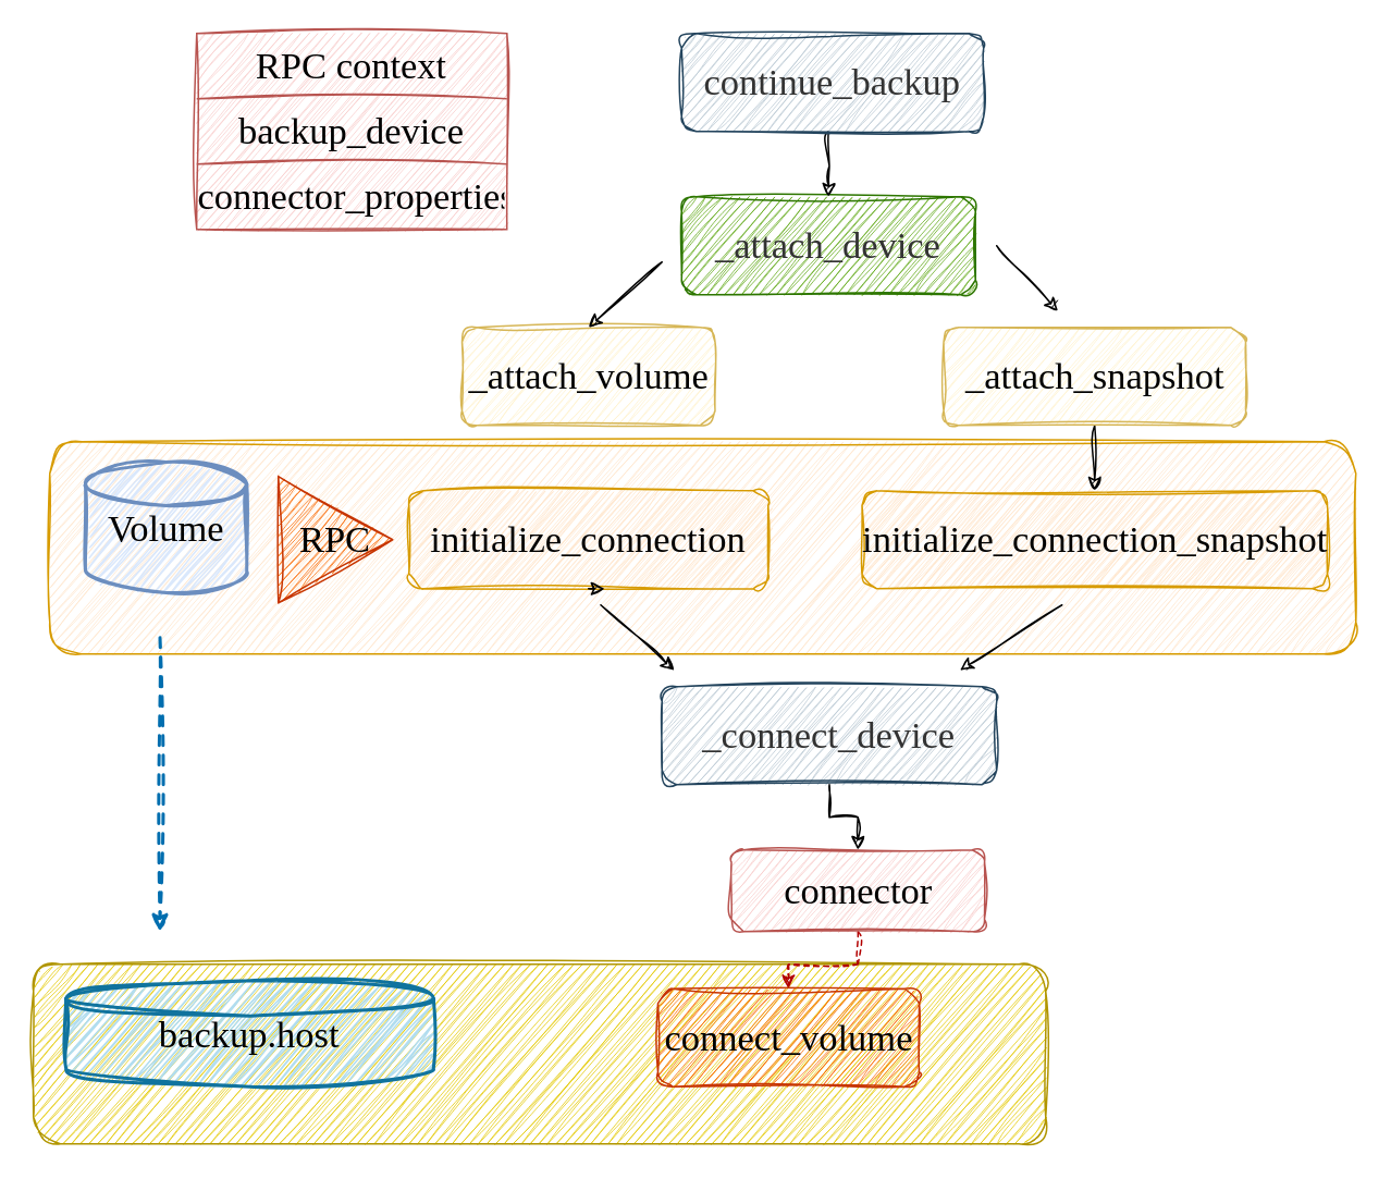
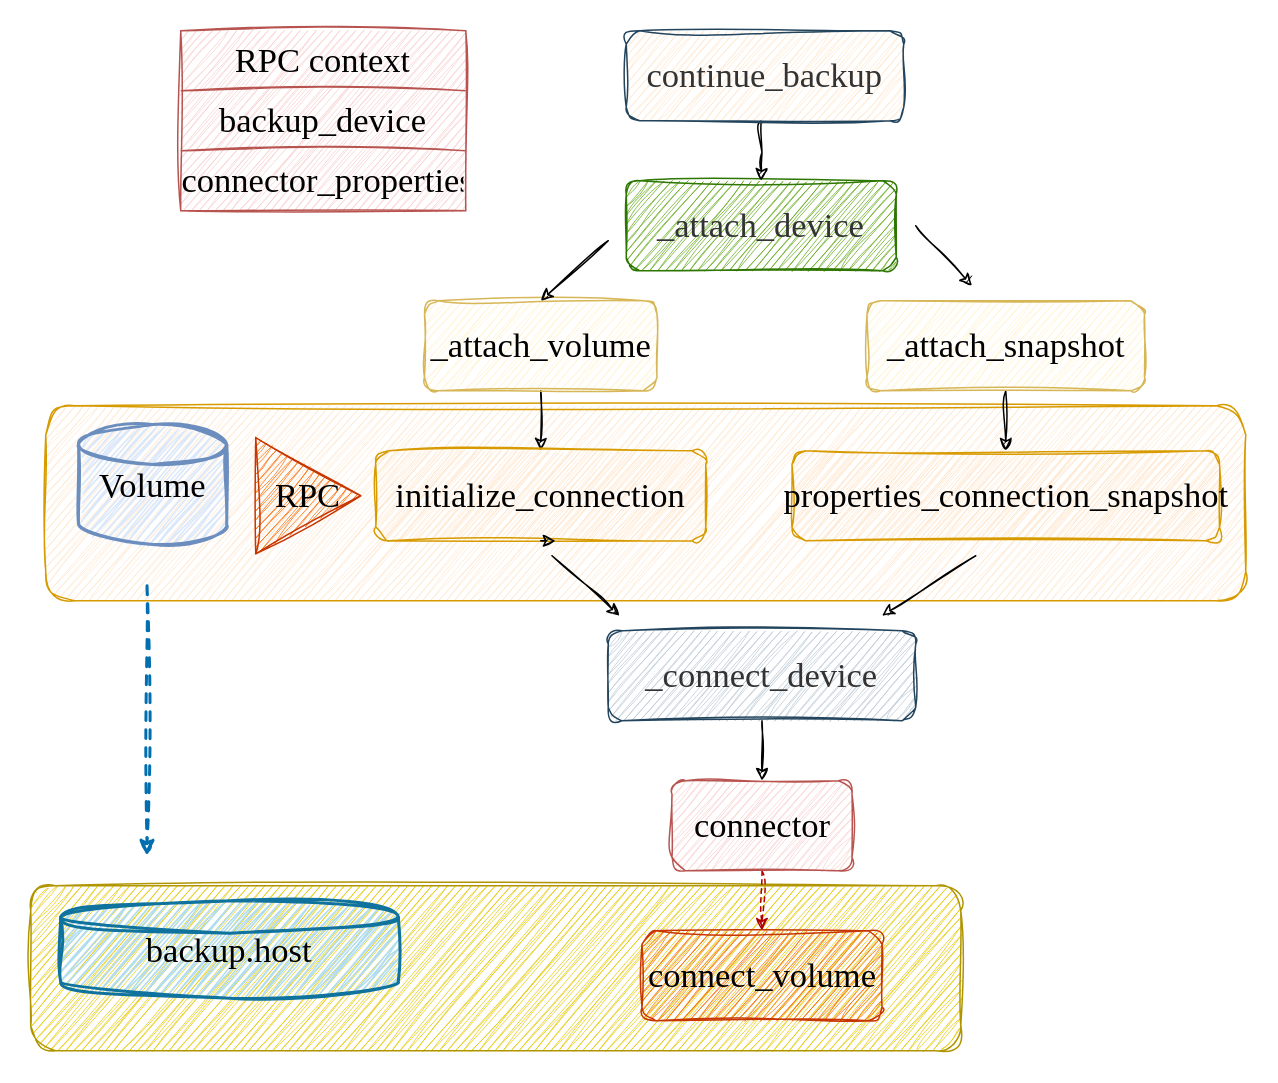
- <mxCell id="6" value="&lt;span style=&quot;caret-color: rgb(0, 122, 255); color: rgb(51, 51, 51); orphans: 4; text-align: left; white-space-collapse: preserve;&quot;&gt;continue_backup&lt;/span&gt;" style="rounded=1;whiteSpace=wrap;html=1;sketch=1;hachureGap=4;jiggle=2;curveFitting=1;fontFamily=Times New Roman;labelBackgroundColor=none;fontSize=23;fillColor=#bac8d3;strokeColor=#23445d;" vertex="1" parent="1"><mxGeometry x="417" y="20" width="185" height="60" as="geometry" /></mxCell>
+ <mxCell id="6" value="&lt;span style=&quot;caret-color: rgb(0, 122, 255); color: rgb(51, 51, 51); orphans: 4; text-align: left; white-space-collapse: preserve;&quot;&gt;continue_backup&lt;/span&gt;" style="rounded=1;whiteSpace=wrap;html=1;sketch=1;hachureGap=4;jiggle=2;curveFitting=1;fontFamily=Times New Roman;labelBackgroundColor=none;fontSize=23;fillColor=#ffe6cc;strokeColor=#23445d;" vertex="1" parent="1"><mxGeometry x="417" y="20" width="185" height="60" as="geometry" /></mxCell>
+ <mxCell id="14" value="" style="edgeStyle=orthogonalEdgeStyle;rounded=0;sketch=1;hachureGap=4;jiggle=2;curveFitting=1;orthogonalLoop=1;jettySize=auto;html=1;fontFamily=Times New Roman;labelBackgroundColor=none;fontSize=23;" edge="1" parent="1" source="15" target="20"><mxGeometry relative="1" as="geometry" /></mxCell>
- <mxCell id="21" value="initialize_connection_snapshot" style="rounded=1;whiteSpace=wrap;html=1;sketch=1;hachureGap=4;jiggle=2;curveFitting=1;fontFamily=Times New Roman;labelBackgroundColor=none;fontSize=23;fillColor=#ffe6cc;strokeColor=#d79b00;" vertex="1" parent="1"><mxGeometry x="527.5" y="300" width="285" height="60" as="geometry" /></mxCell>
+ <mxCell id="21" value="properties_connection_snapshot" style="rounded=1;whiteSpace=wrap;html=1;sketch=1;hachureGap=4;jiggle=2;curveFitting=1;fontFamily=Times New Roman;labelBackgroundColor=none;fontSize=23;fillColor=#ffe6cc;strokeColor=#d79b00;" vertex="1" parent="1"><mxGeometry x="527.5" y="300" width="285" height="60" as="geometry" /></mxCell>
- <mxCell id="28" value="connector" style="whiteSpace=wrap;html=1;fontFamily=Times New Roman;rounded=1;sketch=1;hachureGap=4;jiggle=2;curveFitting=1;labelBackgroundColor=none;fontSize=23;fillColor=#f8cecc;strokeColor=#b85450;" vertex="1" parent="1"><mxGeometry x="447.5" y="520" width="155" height="50" as="geometry" /></mxCell>
+ <mxCell id="28" value="connector" style="whiteSpace=wrap;html=1;fontFamily=Times New Roman;rounded=1;sketch=1;hachureGap=4;jiggle=2;curveFitting=1;labelBackgroundColor=none;fontSize=23;fillColor=#f8cecc;strokeColor=#b85450;" vertex="1" parent="1"><mxGeometry x="447.5" y="520" width="120" height="60" as="geometry" /></mxCell>
- <mxCell id="29" value="connect_volume" style="whiteSpace=wrap;html=1;fontFamily=Times New Roman;rounded=1;sketch=1;hachureGap=4;jiggle=2;curveFitting=1;labelBackgroundColor=none;fontSize=23;fillColor=#fa6800;strokeColor=#C73500;fontColor=#000000;" vertex="1" parent="1"><mxGeometry x="402.5" y="605" width="160" height="60" as="geometry" /></mxCell>
+ <mxCell id="29" value="connect_volume" style="whiteSpace=wrap;html=1;fontFamily=Times New Roman;rounded=1;sketch=1;hachureGap=4;jiggle=2;curveFitting=1;labelBackgroundColor=none;fontSize=23;fillColor=#fa6800;strokeColor=#C73500;fontColor=#000000;" vertex="1" parent="1"><mxGeometry x="427.5" y="620" width="160" height="60" as="geometry" /></mxCell>
